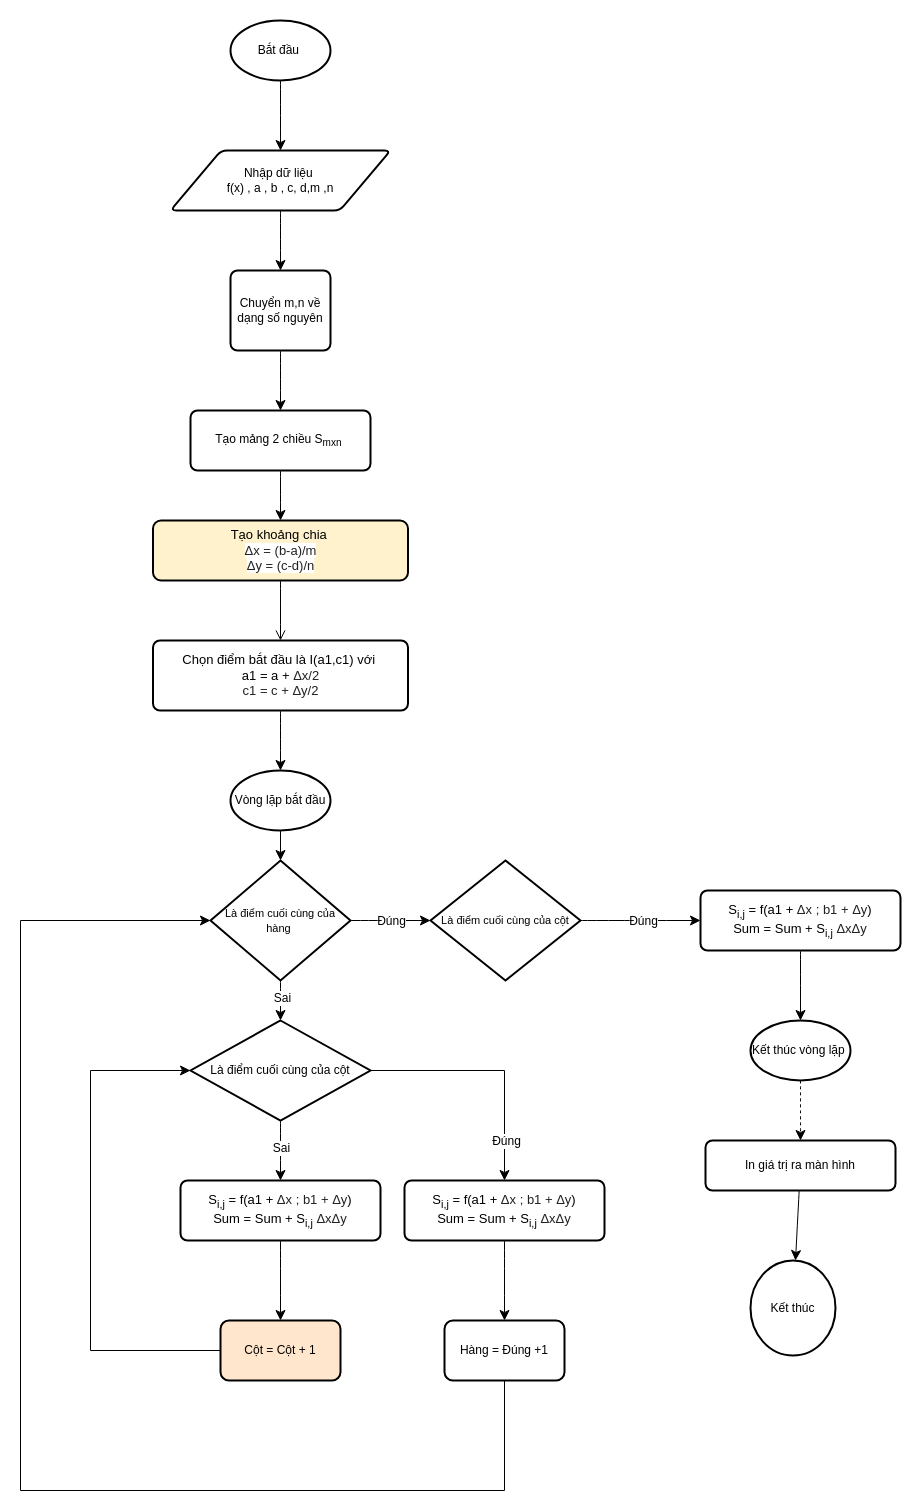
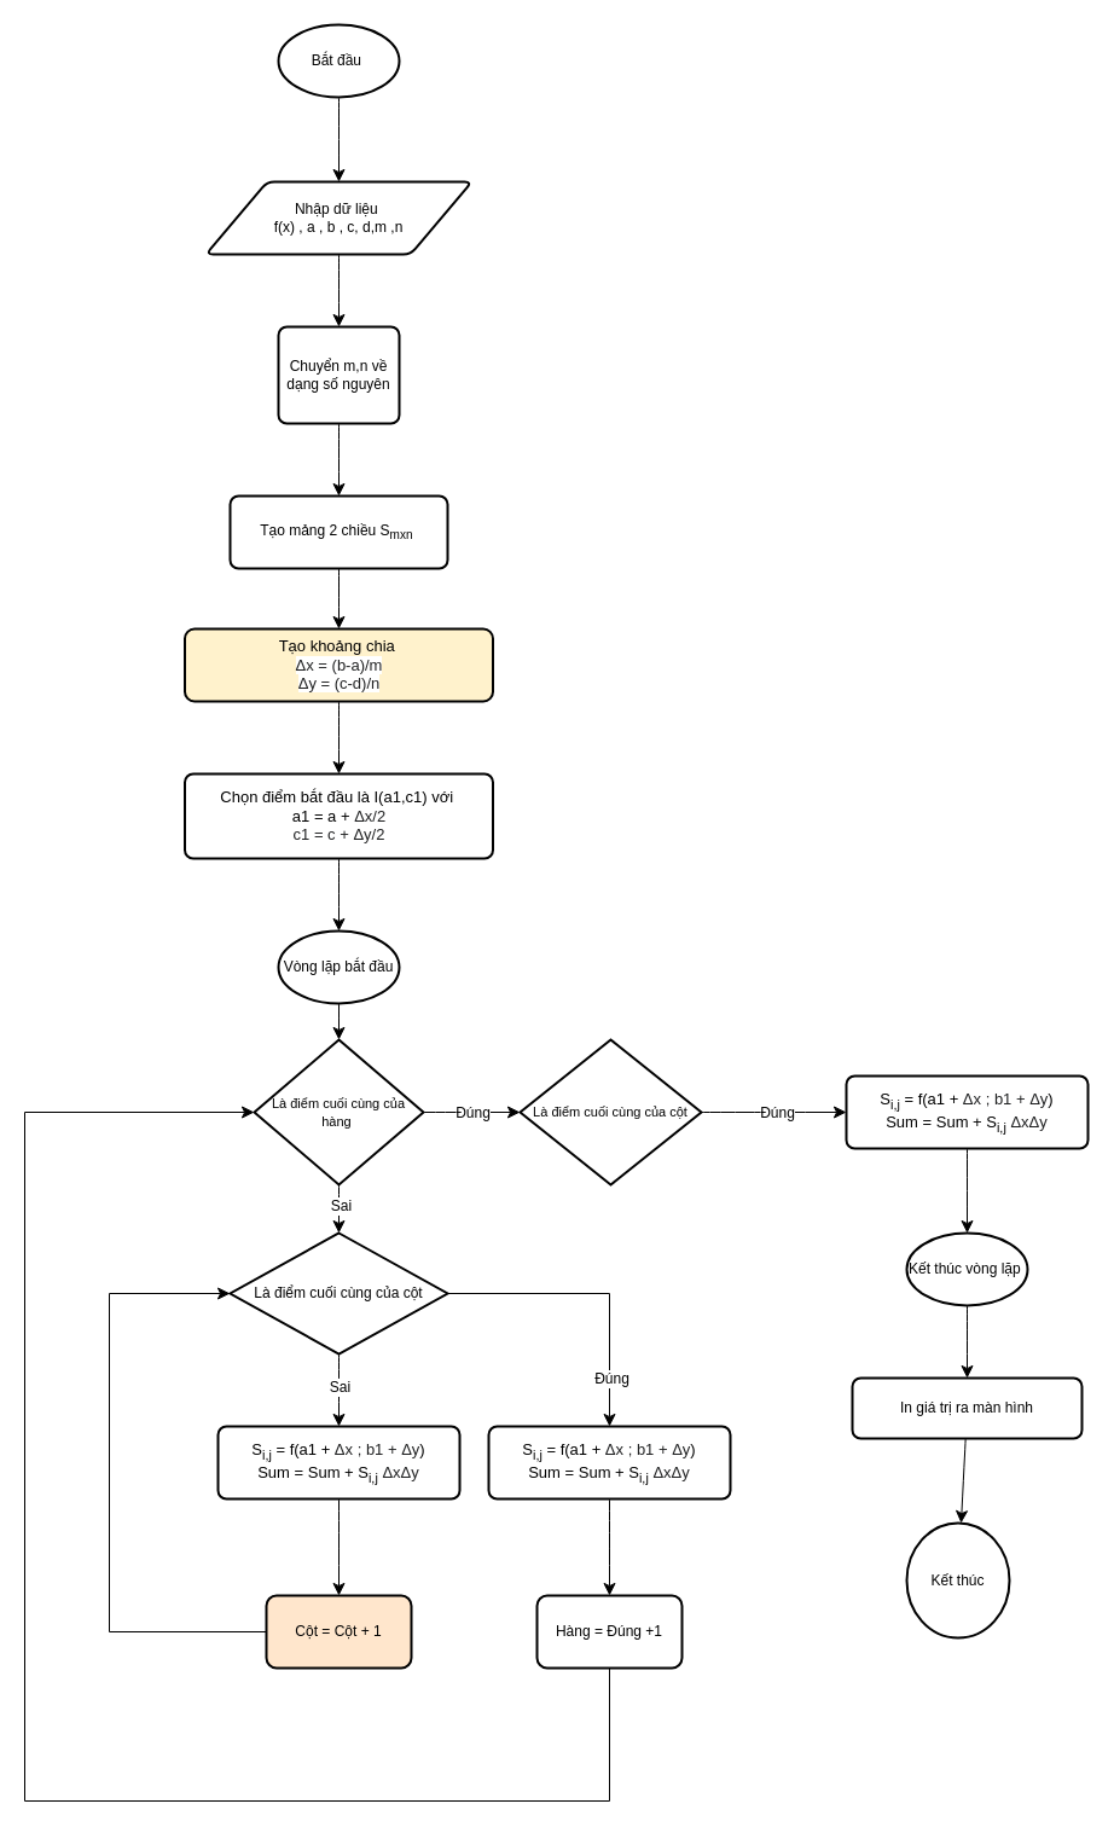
- <mxCell id="7" value="" style="edgeStyle=none;curved=1;rounded=0;orthogonalLoop=1;jettySize=auto;html=1;fontSize=12;startSize=8;endSize=8;endArrow=open;" parent="1" source="8" target="10" edge="1"><mxGeometry relative="1" as="geometry" /></mxCell>
+ <mxCell id="7" value="" style="edgeStyle=none;curved=1;rounded=0;orthogonalLoop=1;jettySize=auto;html=1;fontSize=12;startSize=8;endSize=8;" parent="1" source="8" target="10" edge="1"><mxGeometry relative="1" as="geometry" /></mxCell>
- <mxCell id="20" value="" style="edgeStyle=none;curved=1;rounded=0;orthogonalLoop=1;jettySize=auto;html=1;fontSize=12;startSize=8;endSize=8;dashed=1;" parent="1" source="21" target="25" edge="1"><mxGeometry relative="1" as="geometry" /></mxCell>
+ <mxCell id="20" value="" style="edgeStyle=none;curved=1;rounded=0;orthogonalLoop=1;jettySize=auto;html=1;fontSize=12;startSize=8;endSize=8;" parent="1" source="21" target="25" edge="1"><mxGeometry relative="1" as="geometry" /></mxCell>
